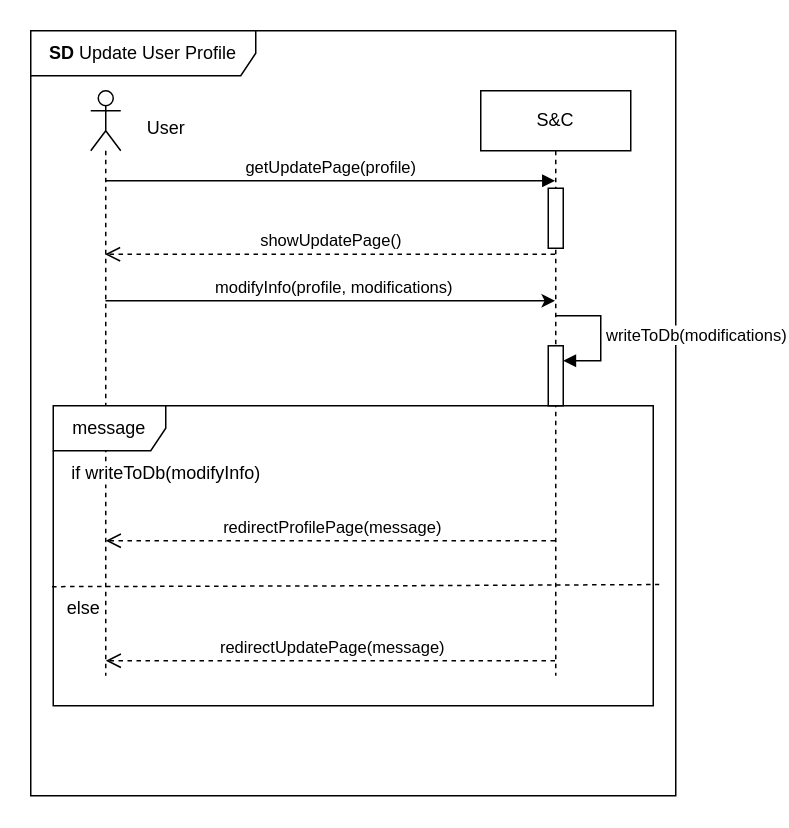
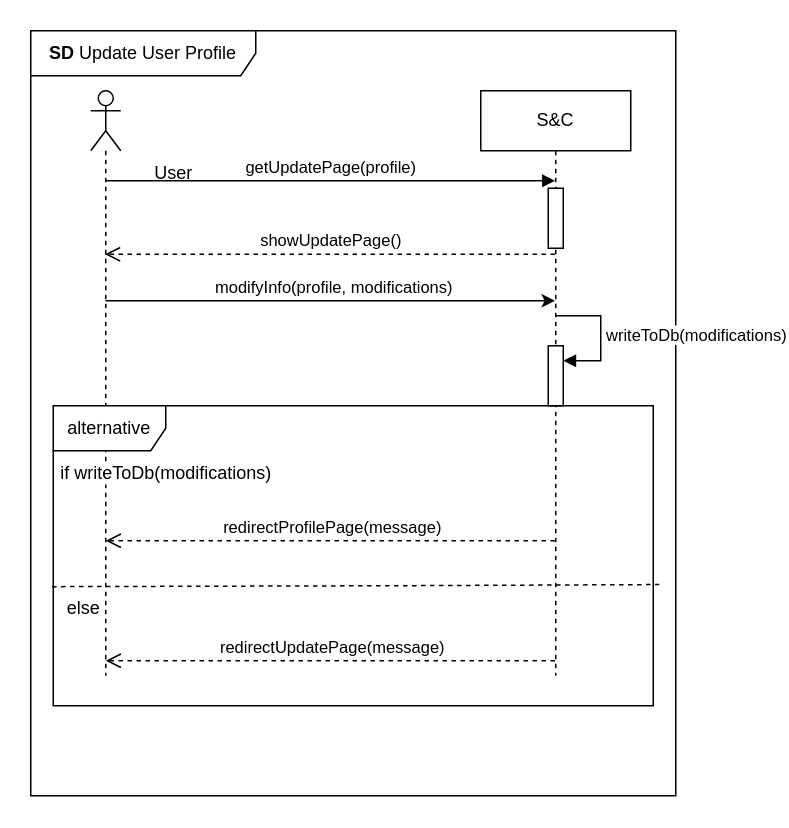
- <mxCell id="11" value="User" style="text;html=1;align=center;verticalAlign=middle;resizable=0;points=[];autosize=1;strokeColor=none;fillColor=none;" parent="1" vertex="1"><mxGeometry x="85" y="70" width="50" height="30" as="geometry" /></mxCell>
+ <mxCell id="11" value="User" style="text;html=1;align=center;verticalAlign=middle;resizable=0;points=[];autosize=1;strokeColor=none;fillColor=none;" parent="1" vertex="1"><mxGeometry x="90" y="100" width="50" height="30" as="geometry" /></mxCell>
- <mxCell id="14" value="message" style="shape=umlFrame;whiteSpace=wrap;html=1;pointerEvents=0;width=75;height=30;" parent="1" vertex="1"><mxGeometry x="35" y="270" width="400" height="200" as="geometry" /></mxCell>
+ <mxCell id="14" value="alternative" style="shape=umlFrame;whiteSpace=wrap;html=1;pointerEvents=0;width=75;height=30;" parent="1" vertex="1"><mxGeometry x="35" y="270" width="400" height="200" as="geometry" /></mxCell>
- <mxCell id="15" value="if writeToDb(modifyInfo)" style="text;html=1;align=center;verticalAlign=middle;resizable=0;points=[];autosize=1;strokeColor=none;fillColor=none;labelBackgroundColor=default;" parent="1" vertex="1"><mxGeometry x="30" y="300" width="160" height="30" as="geometry" /></mxCell>
+ <mxCell id="15" value="if writeToDb(modifications)" style="text;html=1;align=center;verticalAlign=middle;resizable=0;points=[];autosize=1;strokeColor=none;fillColor=none;labelBackgroundColor=default;" parent="1" vertex="1"><mxGeometry x="30" y="300" width="160" height="30" as="geometry" /></mxCell>
